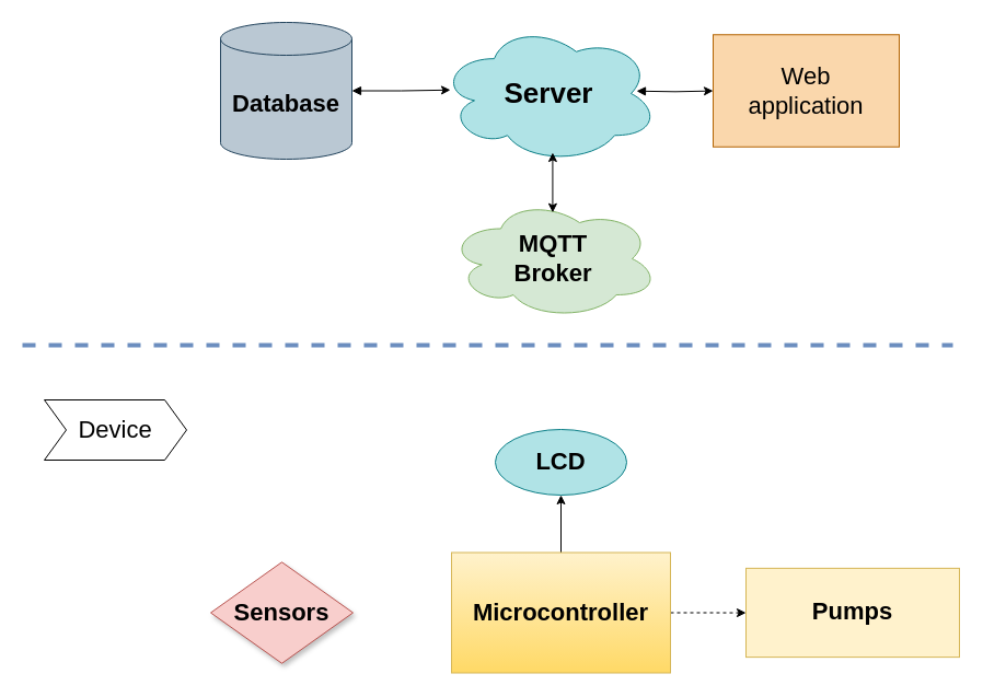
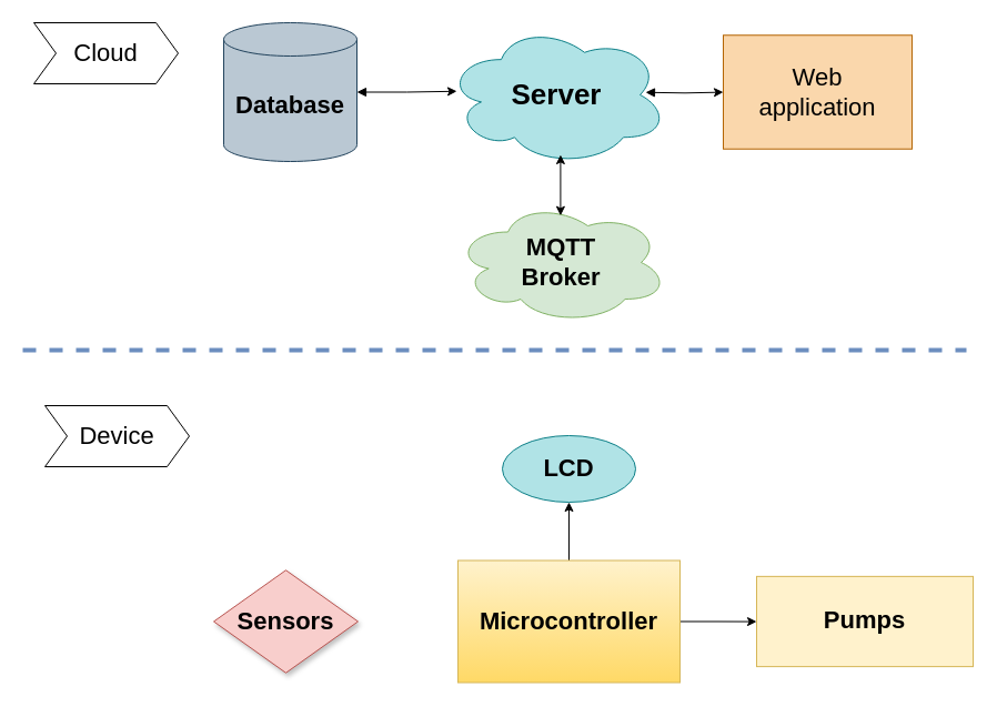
+ <mxCell id="12" value="&lt;span style=&quot;&quot;&gt;Cloud&lt;/span&gt;" style="shape=step;perimeter=stepPerimeter;whiteSpace=wrap;html=1;fixedSize=1;fontSize=22;" parent="1" vertex="1"><mxGeometry x="30" y="20" width="130" height="55" as="geometry" /></mxCell>
- <mxCell id="9" value="" style="edgeStyle=orthogonalEdgeStyle;rounded=0;orthogonalLoop=1;jettySize=auto;html=1;fontSize=22;startArrow=none;startFill=0;endArrow=classic;endFill=1;strokeWidth=1;dashed=1;" parent="1" source="11" target="15" edge="1"><mxGeometry relative="1" as="geometry" /></mxCell>
+ <mxCell id="9" value="" style="edgeStyle=orthogonalEdgeStyle;rounded=0;orthogonalLoop=1;jettySize=auto;html=1;fontSize=22;startArrow=none;startFill=0;endArrow=classic;endFill=1;strokeWidth=1;" parent="1" source="11" target="15" edge="1"><mxGeometry relative="1" as="geometry" /></mxCell>
